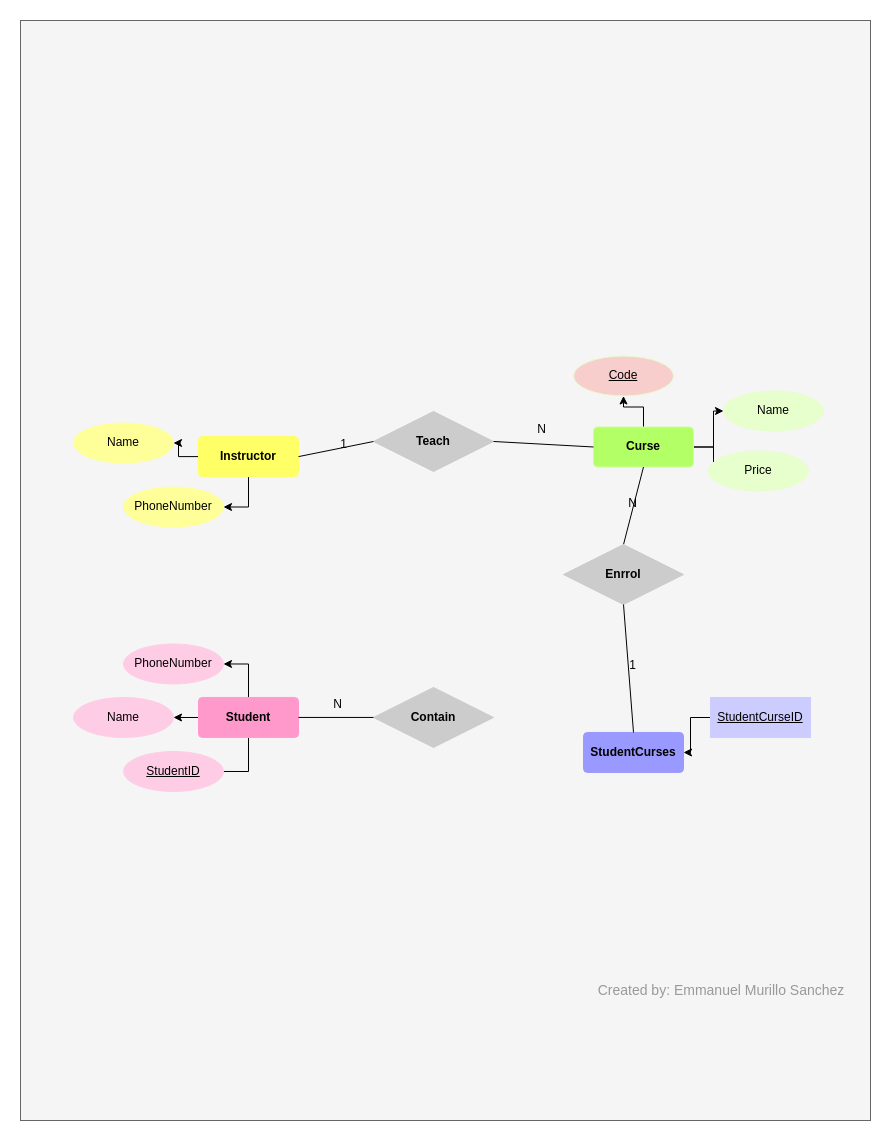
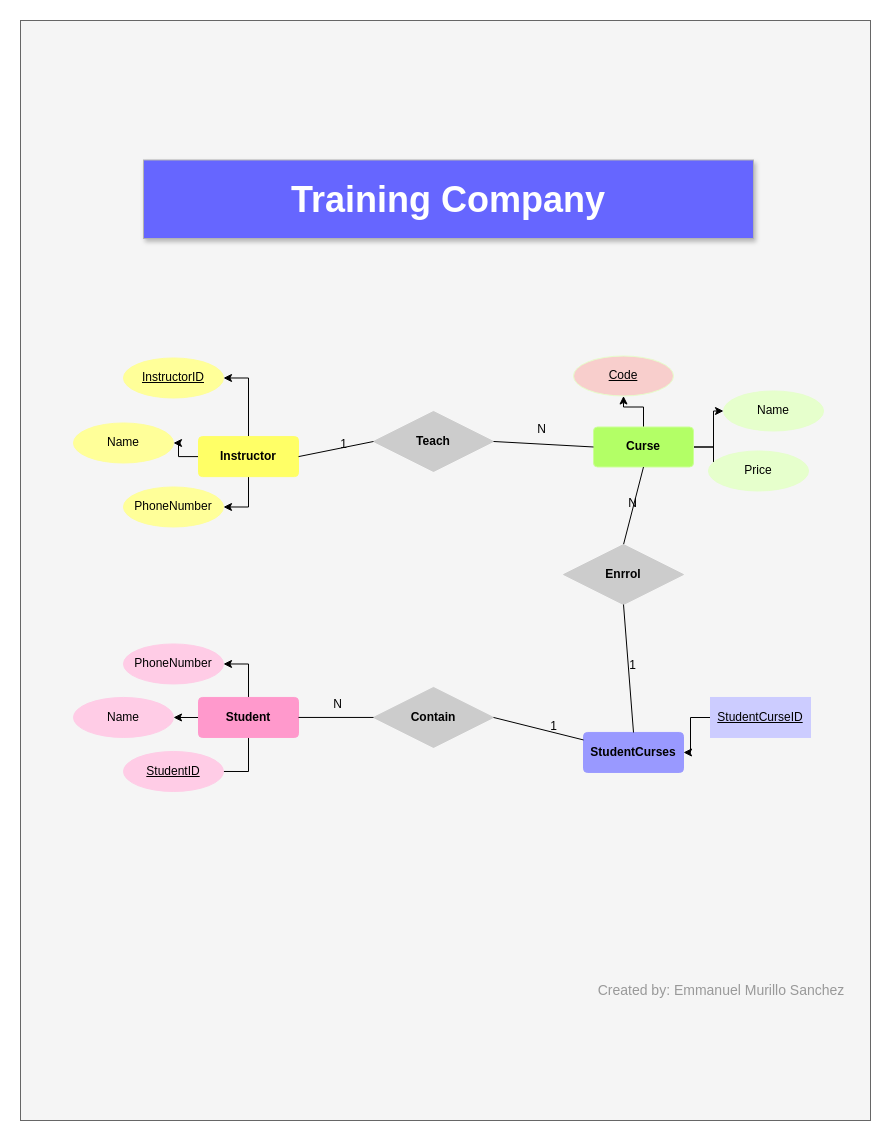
+ <mxCell id="40" value="&lt;b&gt;&lt;font style=&quot;font-size: 36px;&quot;&gt;Training Company&lt;/font&gt;&lt;/b&gt;" style="text;html=1;strokeColor=#B3B3B3;fillColor=#6666FF;align=center;verticalAlign=middle;whiteSpace=wrap;rounded=0;shadow=1;fontColor=#FFFFFF;gradientColor=none;" vertex="1" parent="1"><mxGeometry x="143" y="159.49" width="610" height="78.51" as="geometry" /></mxCell>
+ <mxCell id="16" value="InstructorID" style="ellipse;whiteSpace=wrap;html=1;align=center;fontStyle=4;fillColor=#FFFF99;strokeColor=#FFFF99;" vertex="1" parent="1"><mxGeometry x="123" y="357.49" width="100" height="40" as="geometry" /></mxCell>
+ <mxCell id="11" style="edgeStyle=orthogonalEdgeStyle;rounded=0;orthogonalLoop=1;jettySize=auto;html=1;entryX=1;entryY=0.5;entryDx=0;entryDy=0;" edge="1" parent="1" source="13" target="16"><mxGeometry relative="1" as="geometry" /></mxCell>
+ <mxCell id="35" value="" style="endArrow=none;html=1;rounded=0;exitX=1;exitY=0.5;exitDx=0;exitDy=0;" edge="1" parent="1" source="29" target="34"><mxGeometry relative="1" as="geometry"><mxPoint x="713" y="496.95" as="sourcePoint" /><mxPoint x="713" y="710.46" as="targetPoint" /></mxGeometry></mxCell>
+ <mxCell id="36" value="1" style="resizable=0;html=1;align=right;verticalAlign=bottom;" connectable="0" vertex="1" parent="35"><mxGeometry x="1" relative="1" as="geometry"><mxPoint x="-26" y="-6" as="offset" /></mxGeometry></mxCell>
